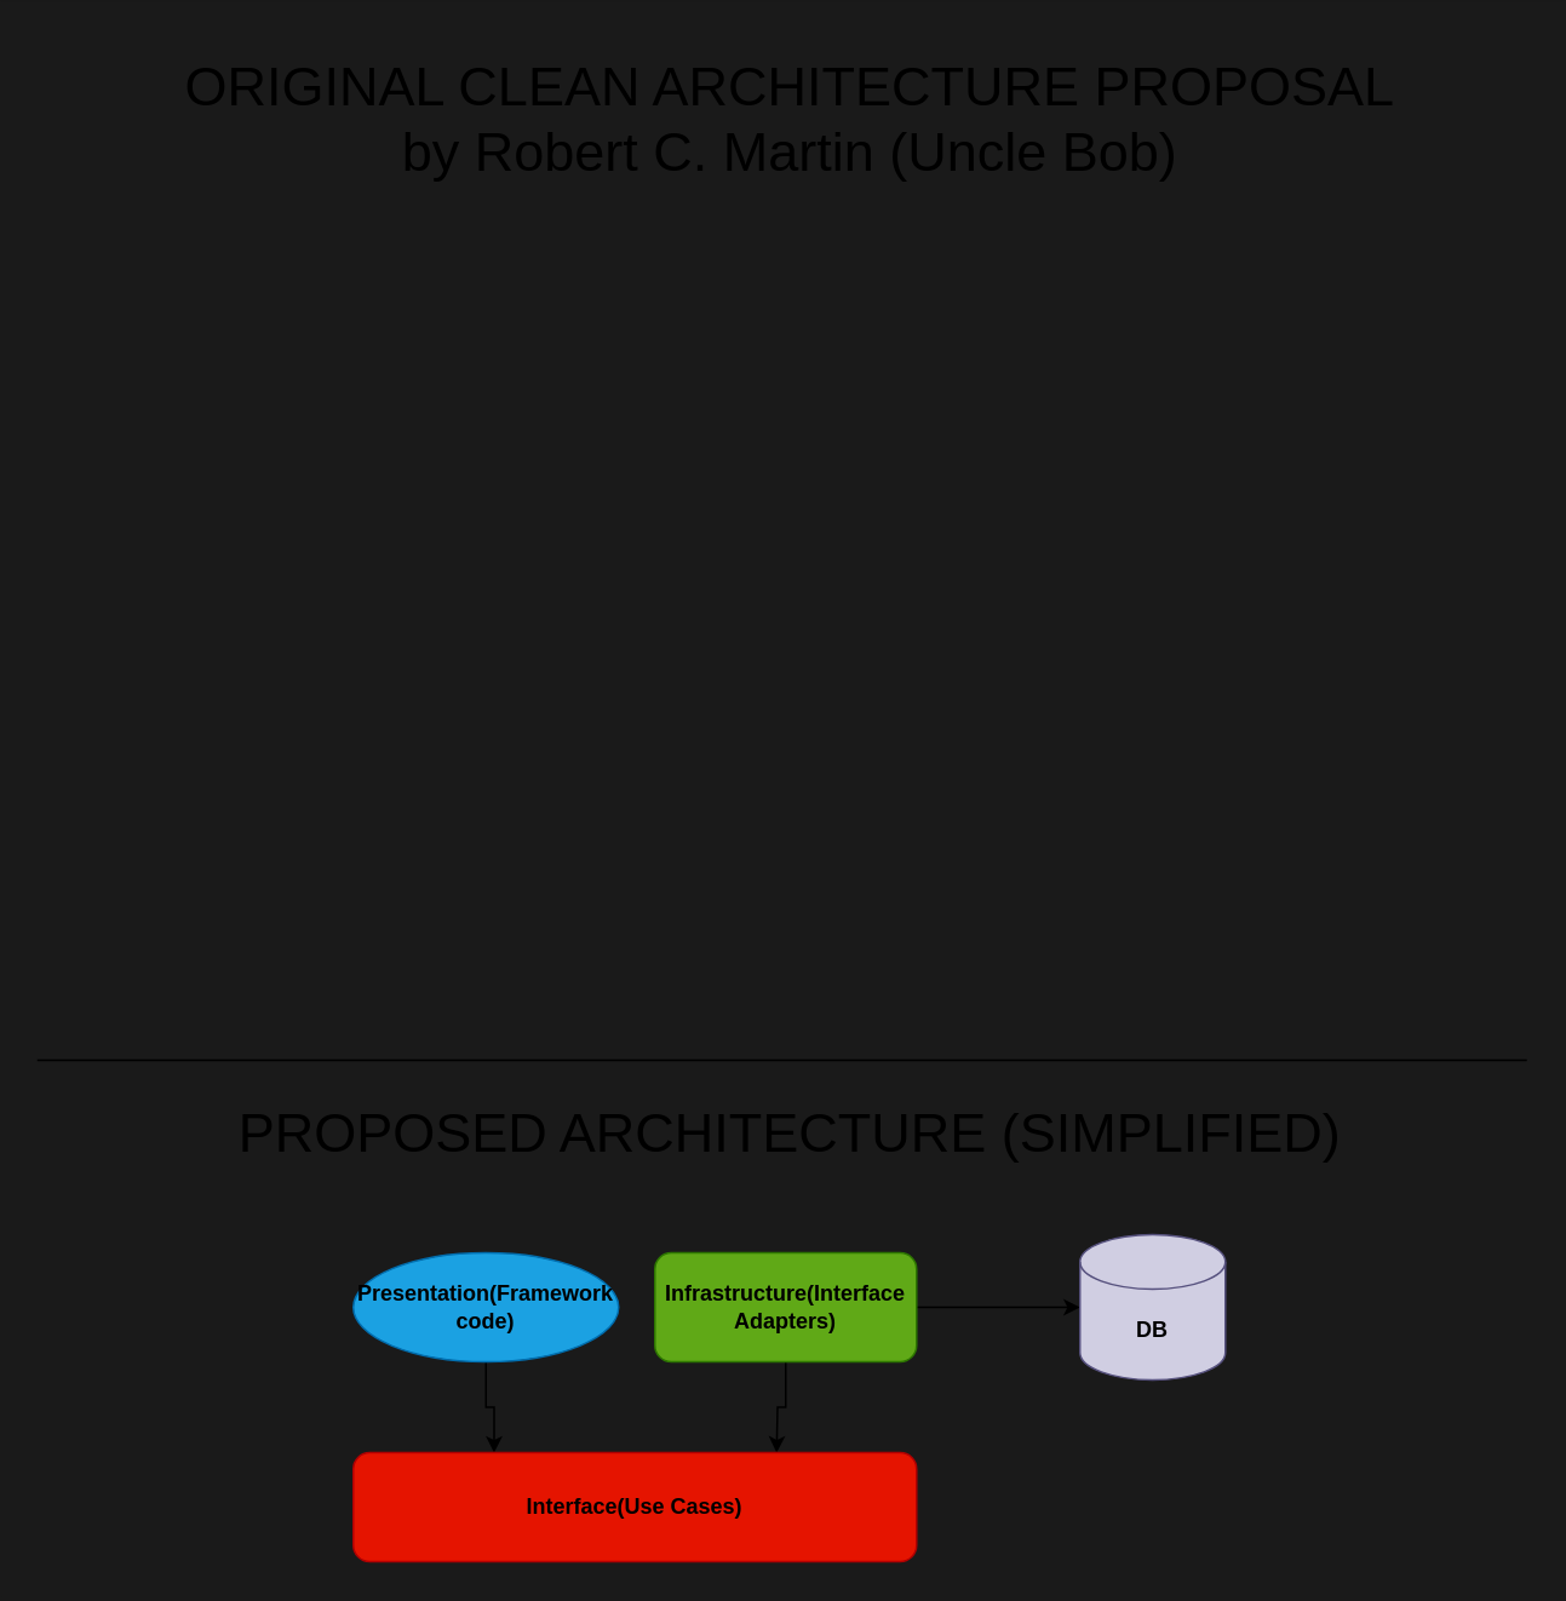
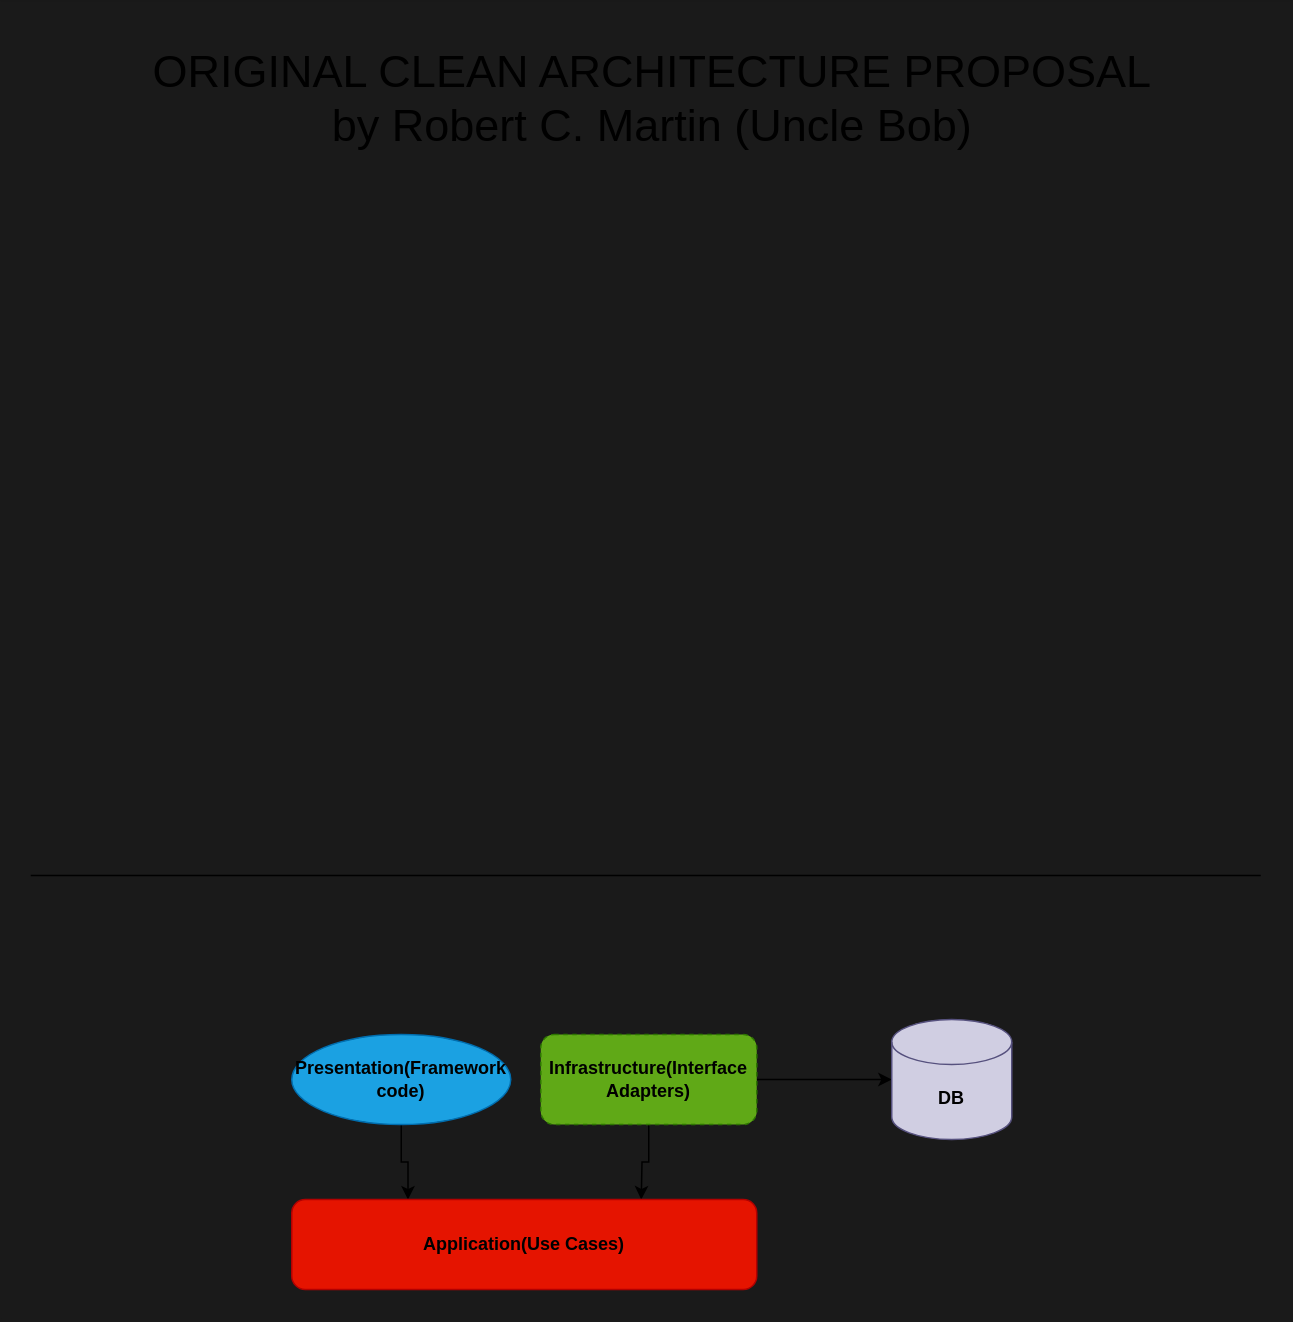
- <mxCell id="9" value="PROPOSED ARCHITECTURE (SIMPLIFIED)" style="text;html=1;align=center;verticalAlign=middle;resizable=0;points=[];autosize=1;strokeColor=none;fillColor=none;fontSize=30;" vertex="1" parent="1"><mxGeometry x="119" y="598" width="630" height="50" as="geometry" /></mxCell>
- <mxCell id="6" value="Infrastructure(Interface Adapters)" style="rounded=1;whiteSpace=wrap;html=1;fillColor=#60a917;fontColor=#000000;strokeColor=#2D7600;fontStyle=1" vertex="1" parent="1"><mxGeometry x="360" y="689" width="144" height="60" as="geometry" /></mxCell>
+ <mxCell id="6" value="Infrastructure(Interface Adapters)" style="rounded=1;whiteSpace=wrap;html=1;fillColor=#60a917;fontColor=#000000;strokeColor=#2D7600;fontStyle=1;dashed=1;" vertex="1" parent="1"><mxGeometry x="360" y="689" width="144" height="60" as="geometry" /></mxCell>
- <mxCell id="7" value="Interface(Use Cases)" style="rounded=1;whiteSpace=wrap;html=1;fillColor=#e51400;fontColor=#000000;strokeColor=#B20000;fontStyle=1" vertex="1" parent="1"><mxGeometry x="194" y="799" width="310" height="60" as="geometry" /></mxCell>
+ <mxCell id="7" value="Application(Use Cases)" style="rounded=1;whiteSpace=wrap;html=1;fillColor=#e51400;fontColor=#000000;strokeColor=#B20000;fontStyle=1" vertex="1" parent="1"><mxGeometry x="194" y="799" width="310" height="60" as="geometry" /></mxCell>
